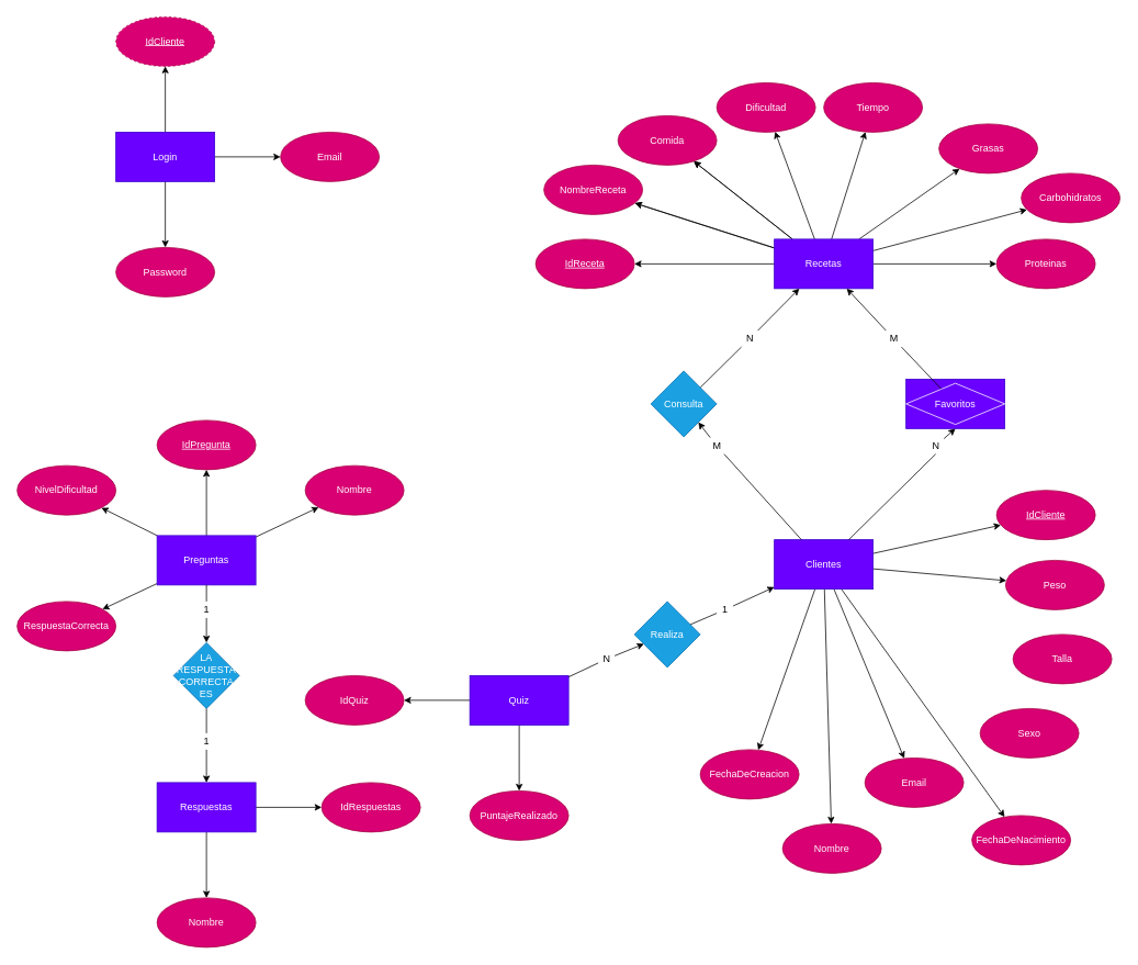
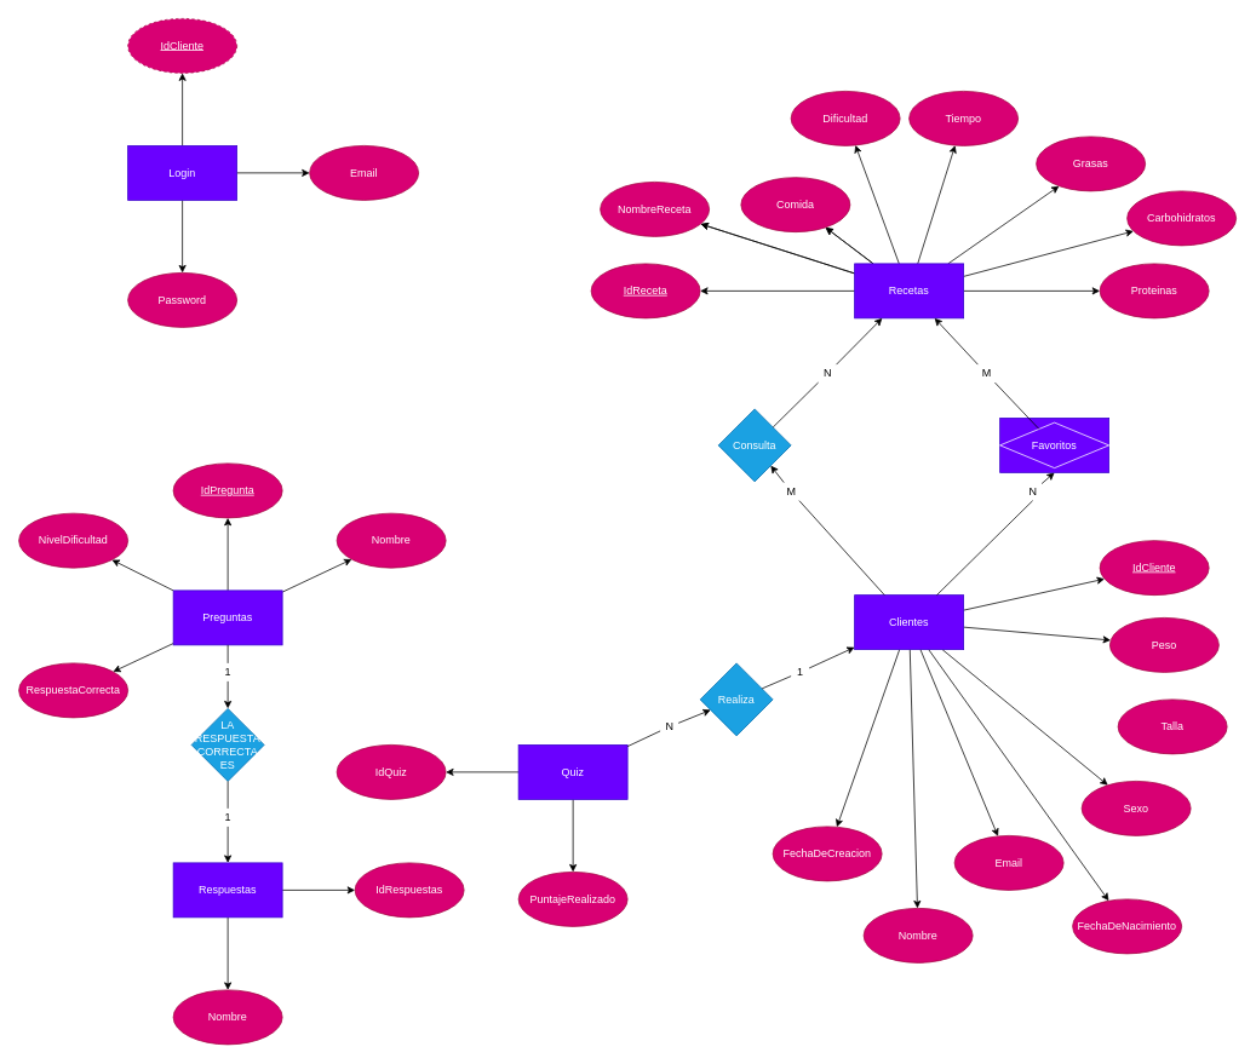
- <mxCell id="70" value="Comida" style="ellipse;whiteSpace=wrap;html=1;fillColor=#d80073;strokeColor=#A50040;fontColor=#ffffff;rounded=0;" vertex="1" parent="1"><mxGeometry x="750" y="140" width="120" height="60" as="geometry" /></mxCell>
+ <mxCell id="70" value="Comida" style="ellipse;whiteSpace=wrap;html=1;fillColor=#d80073;strokeColor=#A50040;fontColor=#ffffff;rounded=0;" vertex="1" parent="1"><mxGeometry x="815" y="195" width="120" height="60" as="geometry" /></mxCell>
+ <mxCell id="38" value="" style="edgeStyle=none;html=1;" edge="1" parent="1" source="43" target="48"><mxGeometry relative="1" as="geometry" /></mxCell>
